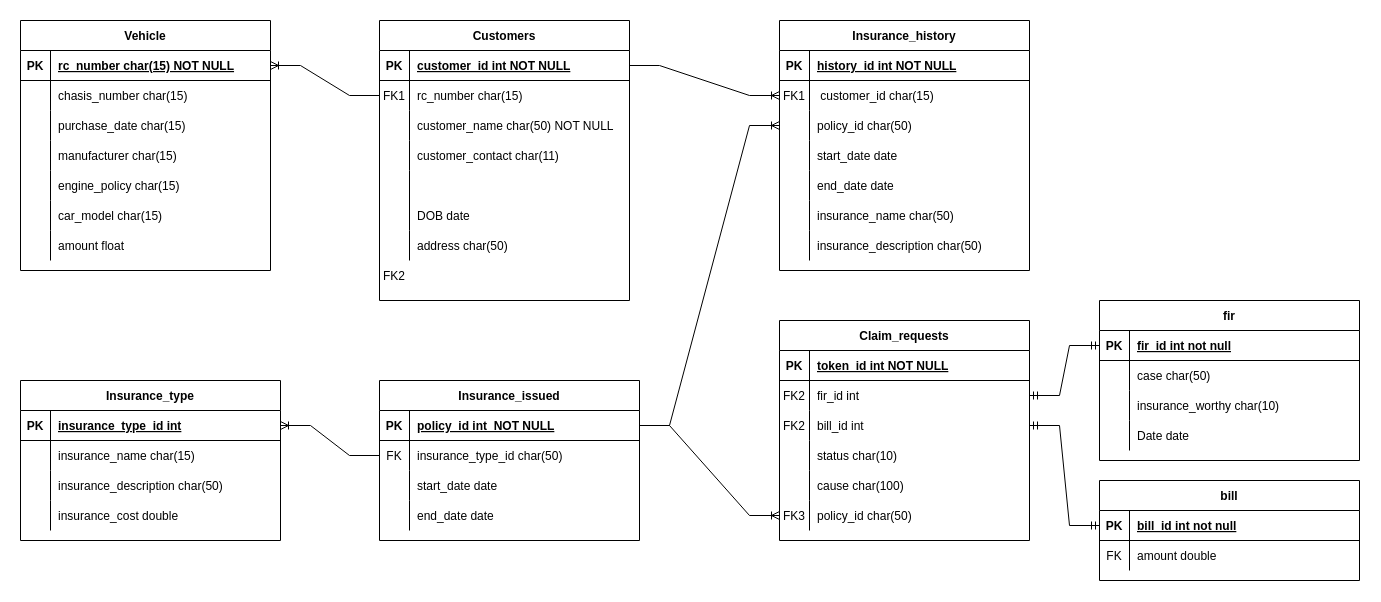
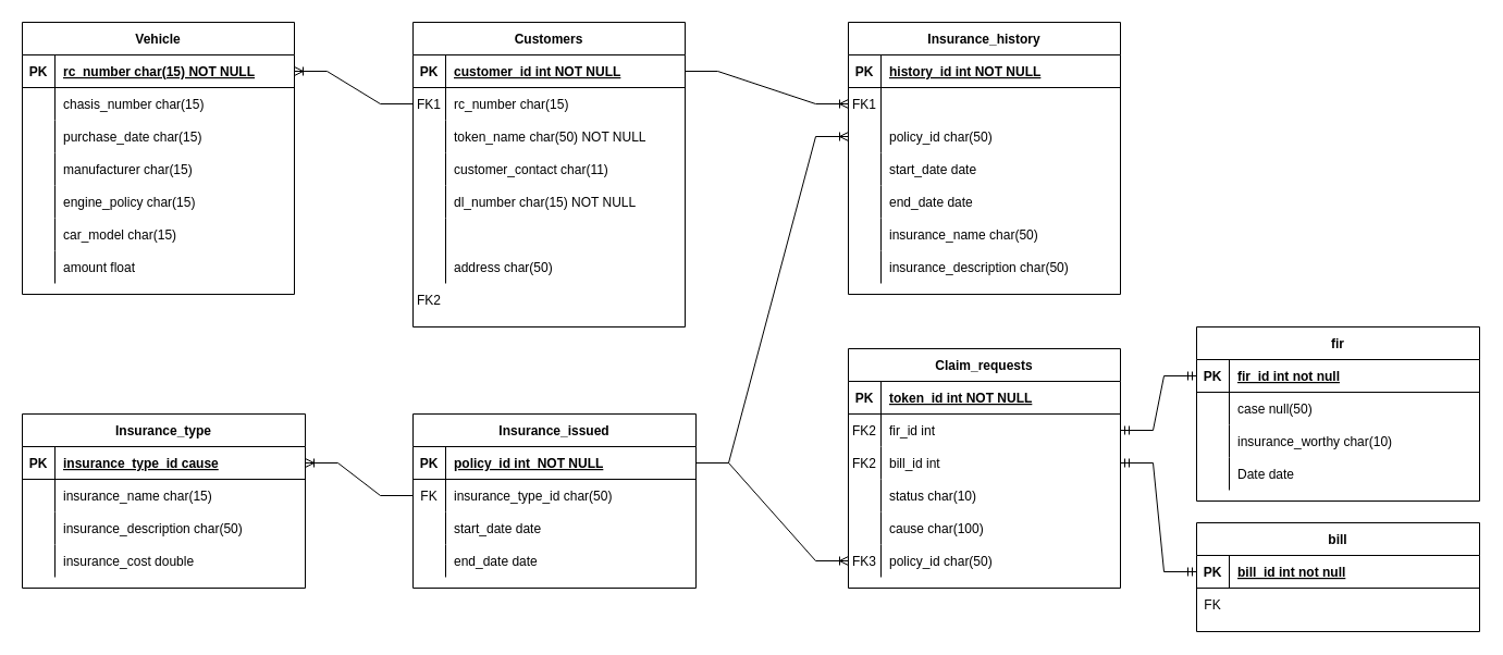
- <mxCell id="74" value=" customer_id char(15)" style="shape=partialRectangle;overflow=hidden;connectable=0;fillColor=none;top=0;left=0;bottom=0;right=0;align=left;spacingLeft=6;" parent="72" vertex="1"><mxGeometry x="30" width="220" height="30" as="geometry"><mxRectangle width="220" height="30" as="alternateBounds" /></mxGeometry></mxCell>
- <mxCell id="33" value="customer_name char(50) NOT NULL" style="shape=partialRectangle;overflow=hidden;connectable=0;fillColor=none;top=0;left=0;bottom=0;right=0;align=left;spacingLeft=6;" parent="31" vertex="1"><mxGeometry x="30" width="220" height="30" as="geometry"><mxRectangle width="220" height="30" as="alternateBounds" /></mxGeometry></mxCell>
+ <mxCell id="33" value="token_name char(50) NOT NULL" style="shape=partialRectangle;overflow=hidden;connectable=0;fillColor=none;top=0;left=0;bottom=0;right=0;align=left;spacingLeft=6;" parent="31" vertex="1"><mxGeometry x="30" width="220" height="30" as="geometry"><mxRectangle width="220" height="30" as="alternateBounds" /></mxGeometry></mxCell>
+ <mxCell id="39" value="dl_number char(15) NOT NULL" style="shape=partialRectangle;overflow=hidden;connectable=0;fillColor=none;top=0;left=0;bottom=0;right=0;align=left;spacingLeft=6;" parent="37" vertex="1"><mxGeometry x="30" width="220" height="30" as="geometry"><mxRectangle width="220" height="30" as="alternateBounds" /></mxGeometry></mxCell>
- <mxCell id="42" value="DOB date" style="shape=partialRectangle;overflow=hidden;connectable=0;fillColor=none;top=0;left=0;bottom=0;right=0;align=left;spacingLeft=6;" parent="40" vertex="1"><mxGeometry x="30" width="220" height="30" as="geometry"><mxRectangle width="220" height="30" as="alternateBounds" /></mxGeometry></mxCell>
- <mxCell id="126" value="case char(50)" style="shape=partialRectangle;overflow=hidden;connectable=0;fillColor=none;top=0;left=0;bottom=0;right=0;align=left;spacingLeft=6;" parent="124" vertex="1"><mxGeometry x="30" width="230" height="30" as="geometry"><mxRectangle width="230" height="30" as="alternateBounds" /></mxGeometry></mxCell>
+ <mxCell id="126" value="case null(50)" style="shape=partialRectangle;overflow=hidden;connectable=0;fillColor=none;top=0;left=0;bottom=0;right=0;align=left;spacingLeft=6;" parent="124" vertex="1"><mxGeometry x="30" width="230" height="30" as="geometry"><mxRectangle width="230" height="30" as="alternateBounds" /></mxGeometry></mxCell>
- <mxCell id="109" value="insurance_type_id int" style="shape=partialRectangle;overflow=hidden;connectable=0;fillColor=none;top=0;left=0;bottom=0;right=0;align=left;spacingLeft=6;fontStyle=5;" parent="107" vertex="1"><mxGeometry x="30" width="230" height="30" as="geometry"><mxRectangle width="230" height="30" as="alternateBounds" /></mxGeometry></mxCell>
+ <mxCell id="109" value="insurance_type_id cause" style="shape=partialRectangle;overflow=hidden;connectable=0;fillColor=none;top=0;left=0;bottom=0;right=0;align=left;spacingLeft=6;fontStyle=5;" parent="107" vertex="1"><mxGeometry x="30" width="230" height="30" as="geometry"><mxRectangle width="230" height="30" as="alternateBounds" /></mxGeometry></mxCell>
- <mxCell id="139" value="amount double" style="shape=partialRectangle;overflow=hidden;connectable=0;fillColor=none;top=0;left=0;bottom=0;right=0;align=left;spacingLeft=6;" parent="137" vertex="1"><mxGeometry x="30" width="230" height="30" as="geometry"><mxRectangle width="230" height="30" as="alternateBounds" /></mxGeometry></mxCell>
